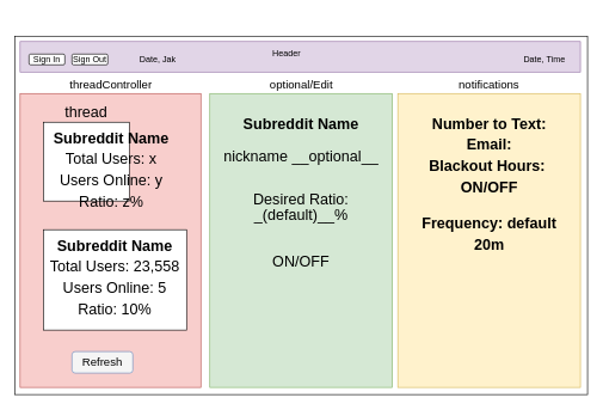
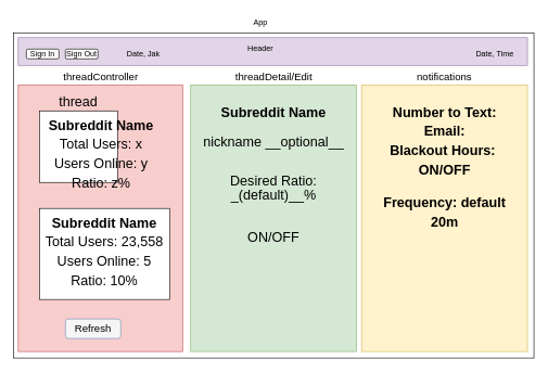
+ <mxCell id="4" value="App" style="text;html=1;strokeColor=none;fillColor=none;align=center;verticalAlign=middle;whiteSpace=wrap;rounded=0;" parent="1" vertex="1"><mxGeometry x="370" y="20" width="60" height="30" as="geometry" /></mxCell>
- <mxCell id="15" value="&lt;font style=&quot;font-size: 16px;&quot;&gt;optional/Edit&lt;/font&gt;" style="rounded=0;whiteSpace=wrap;html=1;labelPosition=center;verticalLabelPosition=top;align=center;verticalAlign=bottom;fillColor=#d5e8d4;strokeColor=#82b366;" parent="1" vertex="1"><mxGeometry x="292.5" y="130" width="255" height="410" as="geometry" /></mxCell>
+ <mxCell id="15" value="&lt;font style=&quot;font-size: 16px;&quot;&gt;threadDetail/Edit&lt;/font&gt;" style="rounded=0;whiteSpace=wrap;html=1;labelPosition=center;verticalLabelPosition=top;align=center;verticalAlign=bottom;fillColor=#d5e8d4;strokeColor=#82b366;" parent="1" vertex="1"><mxGeometry x="292.5" y="130" width="255" height="410" as="geometry" /></mxCell>
